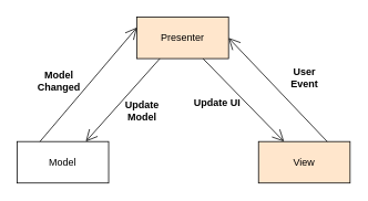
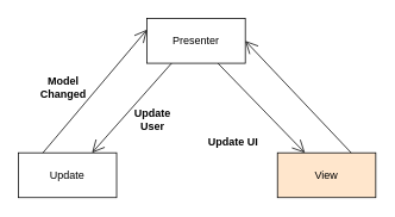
- <mxCell id="4" value="Presenter" style="html=1;whiteSpace=wrap;fillColor=#ffe6cc;" vertex="1" parent="1"><mxGeometry x="164" y="20" width="110" height="50" as="geometry" /></mxCell>
+ <mxCell id="4" value="Presenter" style="html=1;whiteSpace=wrap;" vertex="1" parent="1"><mxGeometry x="164" y="20" width="110" height="50" as="geometry" /></mxCell>
- <mxCell id="8" value="User&lt;br&gt;Event" style="text;align=center;fontStyle=1;verticalAlign=middle;spacingLeft=3;spacingRight=3;strokeColor=none;rotatable=0;points=[[0,0.5],[1,0.5]];portConstraint=eastwest;html=1;" vertex="1" parent="1"><mxGeometry x="325" y="80" width="80" height="26" as="geometry" /></mxCell>
- <mxCell id="9" value="Update UI" style="text;align=center;fontStyle=1;verticalAlign=middle;spacingLeft=3;spacingRight=3;strokeColor=none;rotatable=0;points=[[0,0.5],[1,0.5]];portConstraint=eastwest;html=1;" vertex="1" parent="1"><mxGeometry x="220" y="110" width="80" height="26" as="geometry" /></mxCell>
+ <mxCell id="9" value="Update UI" style="text;align=center;fontStyle=1;verticalAlign=middle;spacingLeft=3;spacingRight=3;strokeColor=none;rotatable=0;points=[[0,0.5],[1,0.5]];portConstraint=eastwest;html=1;" vertex="1" parent="1"><mxGeometry x="220" y="145" width="80" height="26" as="geometry" /></mxCell>
- <mxCell id="12" value="Update&lt;br&gt;Model" style="text;align=center;fontStyle=1;verticalAlign=middle;spacingLeft=3;spacingRight=3;strokeColor=none;rotatable=0;points=[[0,0.5],[1,0.5]];portConstraint=eastwest;html=1;" vertex="1" parent="1"><mxGeometry x="130" y="120" width="80" height="26" as="geometry" /></mxCell>
+ <mxCell id="12" value="Update&lt;br&gt;User" style="text;align=center;fontStyle=1;verticalAlign=middle;spacingLeft=3;spacingRight=3;strokeColor=none;rotatable=0;points=[[0,0.5],[1,0.5]];portConstraint=eastwest;html=1;" vertex="1" parent="1"><mxGeometry x="130" y="120" width="80" height="26" as="geometry" /></mxCell>
- <mxCell id="2" value="Model" style="html=1;whiteSpace=wrap;" vertex="1" parent="1"><mxGeometry x="20" y="170" width="110" height="50" as="geometry" /></mxCell>
+ <mxCell id="2" value="Update" style="html=1;whiteSpace=wrap;" vertex="1" parent="1"><mxGeometry x="20" y="170" width="110" height="50" as="geometry" /></mxCell>
